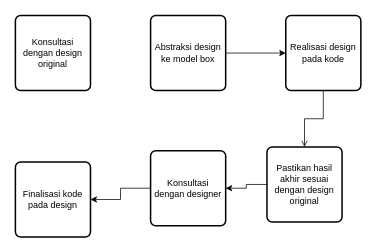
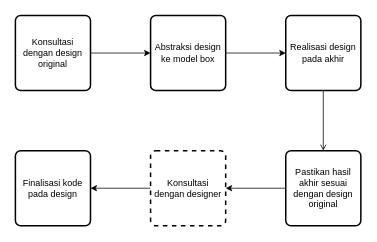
+ <mxCell id="2" value="" style="edgeStyle=orthogonalEdgeStyle;rounded=0;orthogonalLoop=1;jettySize=auto;html=1;" edge="1" parent="1" source="3" target="5"><mxGeometry relative="1" as="geometry" /></mxCell>
- <mxCell id="7" value="Realisasi design pada kode" style="rounded=1;whiteSpace=wrap;html=1;absoluteArcSize=1;arcSize=14;strokeWidth=2;" vertex="1" parent="1"><mxGeometry x="380" y="20" width="100" height="100" as="geometry" /></mxCell>
+ <mxCell id="7" value="Realisasi design pada akhir" style="rounded=1;whiteSpace=wrap;html=1;absoluteArcSize=1;arcSize=14;strokeWidth=2;" vertex="1" parent="1"><mxGeometry x="380" y="20" width="100" height="100" as="geometry" /></mxCell>
- <mxCell id="9" value="Pastikan hasil akhir sesuai dengan design original" style="rounded=1;whiteSpace=wrap;html=1;absoluteArcSize=1;arcSize=14;strokeWidth=2;" vertex="1" parent="1"><mxGeometry x="355" y="195" width="100" height="100" as="geometry" /></mxCell>
+ <mxCell id="9" value="Pastikan hasil akhir sesuai dengan design original" style="rounded=1;whiteSpace=wrap;html=1;absoluteArcSize=1;arcSize=14;strokeWidth=2;" vertex="1" parent="1"><mxGeometry x="380" y="200" width="100" height="100" as="geometry" /></mxCell>
- <mxCell id="11" value="Konsultasi dengan designer" style="rounded=1;whiteSpace=wrap;html=1;absoluteArcSize=1;arcSize=14;strokeWidth=2;" vertex="1" parent="1"><mxGeometry x="200" y="200" width="100" height="100" as="geometry" /></mxCell>
+ <mxCell id="11" value="Konsultasi dengan designer" style="rounded=1;whiteSpace=wrap;html=1;absoluteArcSize=1;arcSize=14;strokeWidth=2;dashed=1;" vertex="1" parent="1"><mxGeometry x="200" y="200" width="100" height="100" as="geometry" /></mxCell>
- <mxCell id="12" value="Finalisasi kode pada design" style="rounded=1;whiteSpace=wrap;html=1;absoluteArcSize=1;arcSize=14;strokeWidth=2;" vertex="1" parent="1"><mxGeometry x="20" y="215" width="100" height="100" as="geometry" /></mxCell>
+ <mxCell id="12" value="Finalisasi kode pada design" style="rounded=1;whiteSpace=wrap;html=1;absoluteArcSize=1;arcSize=14;strokeWidth=2;" vertex="1" parent="1"><mxGeometry x="20" y="200" width="100" height="100" as="geometry" /></mxCell>
